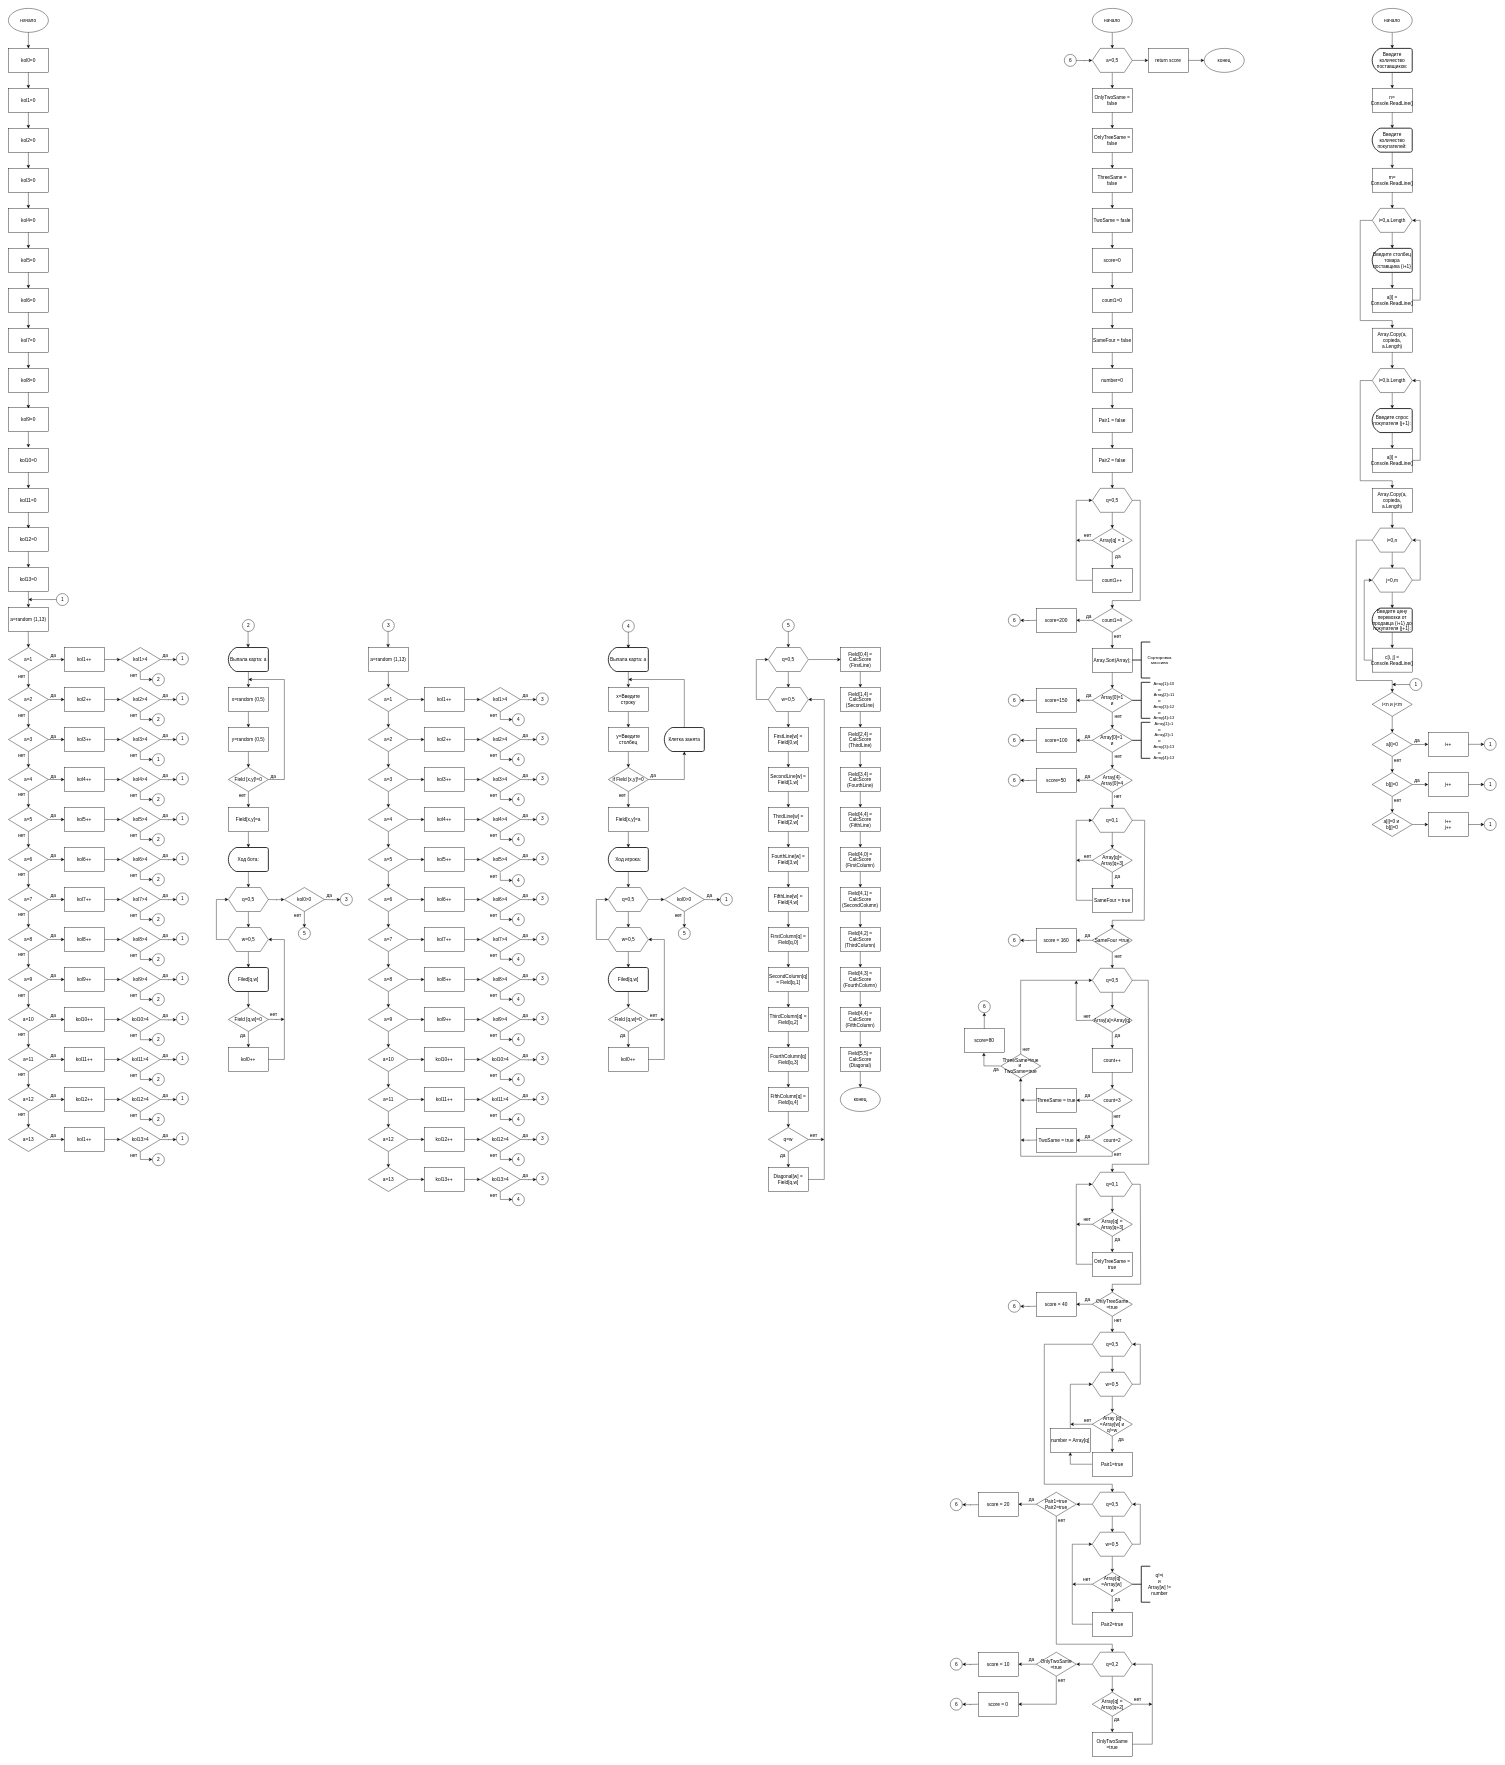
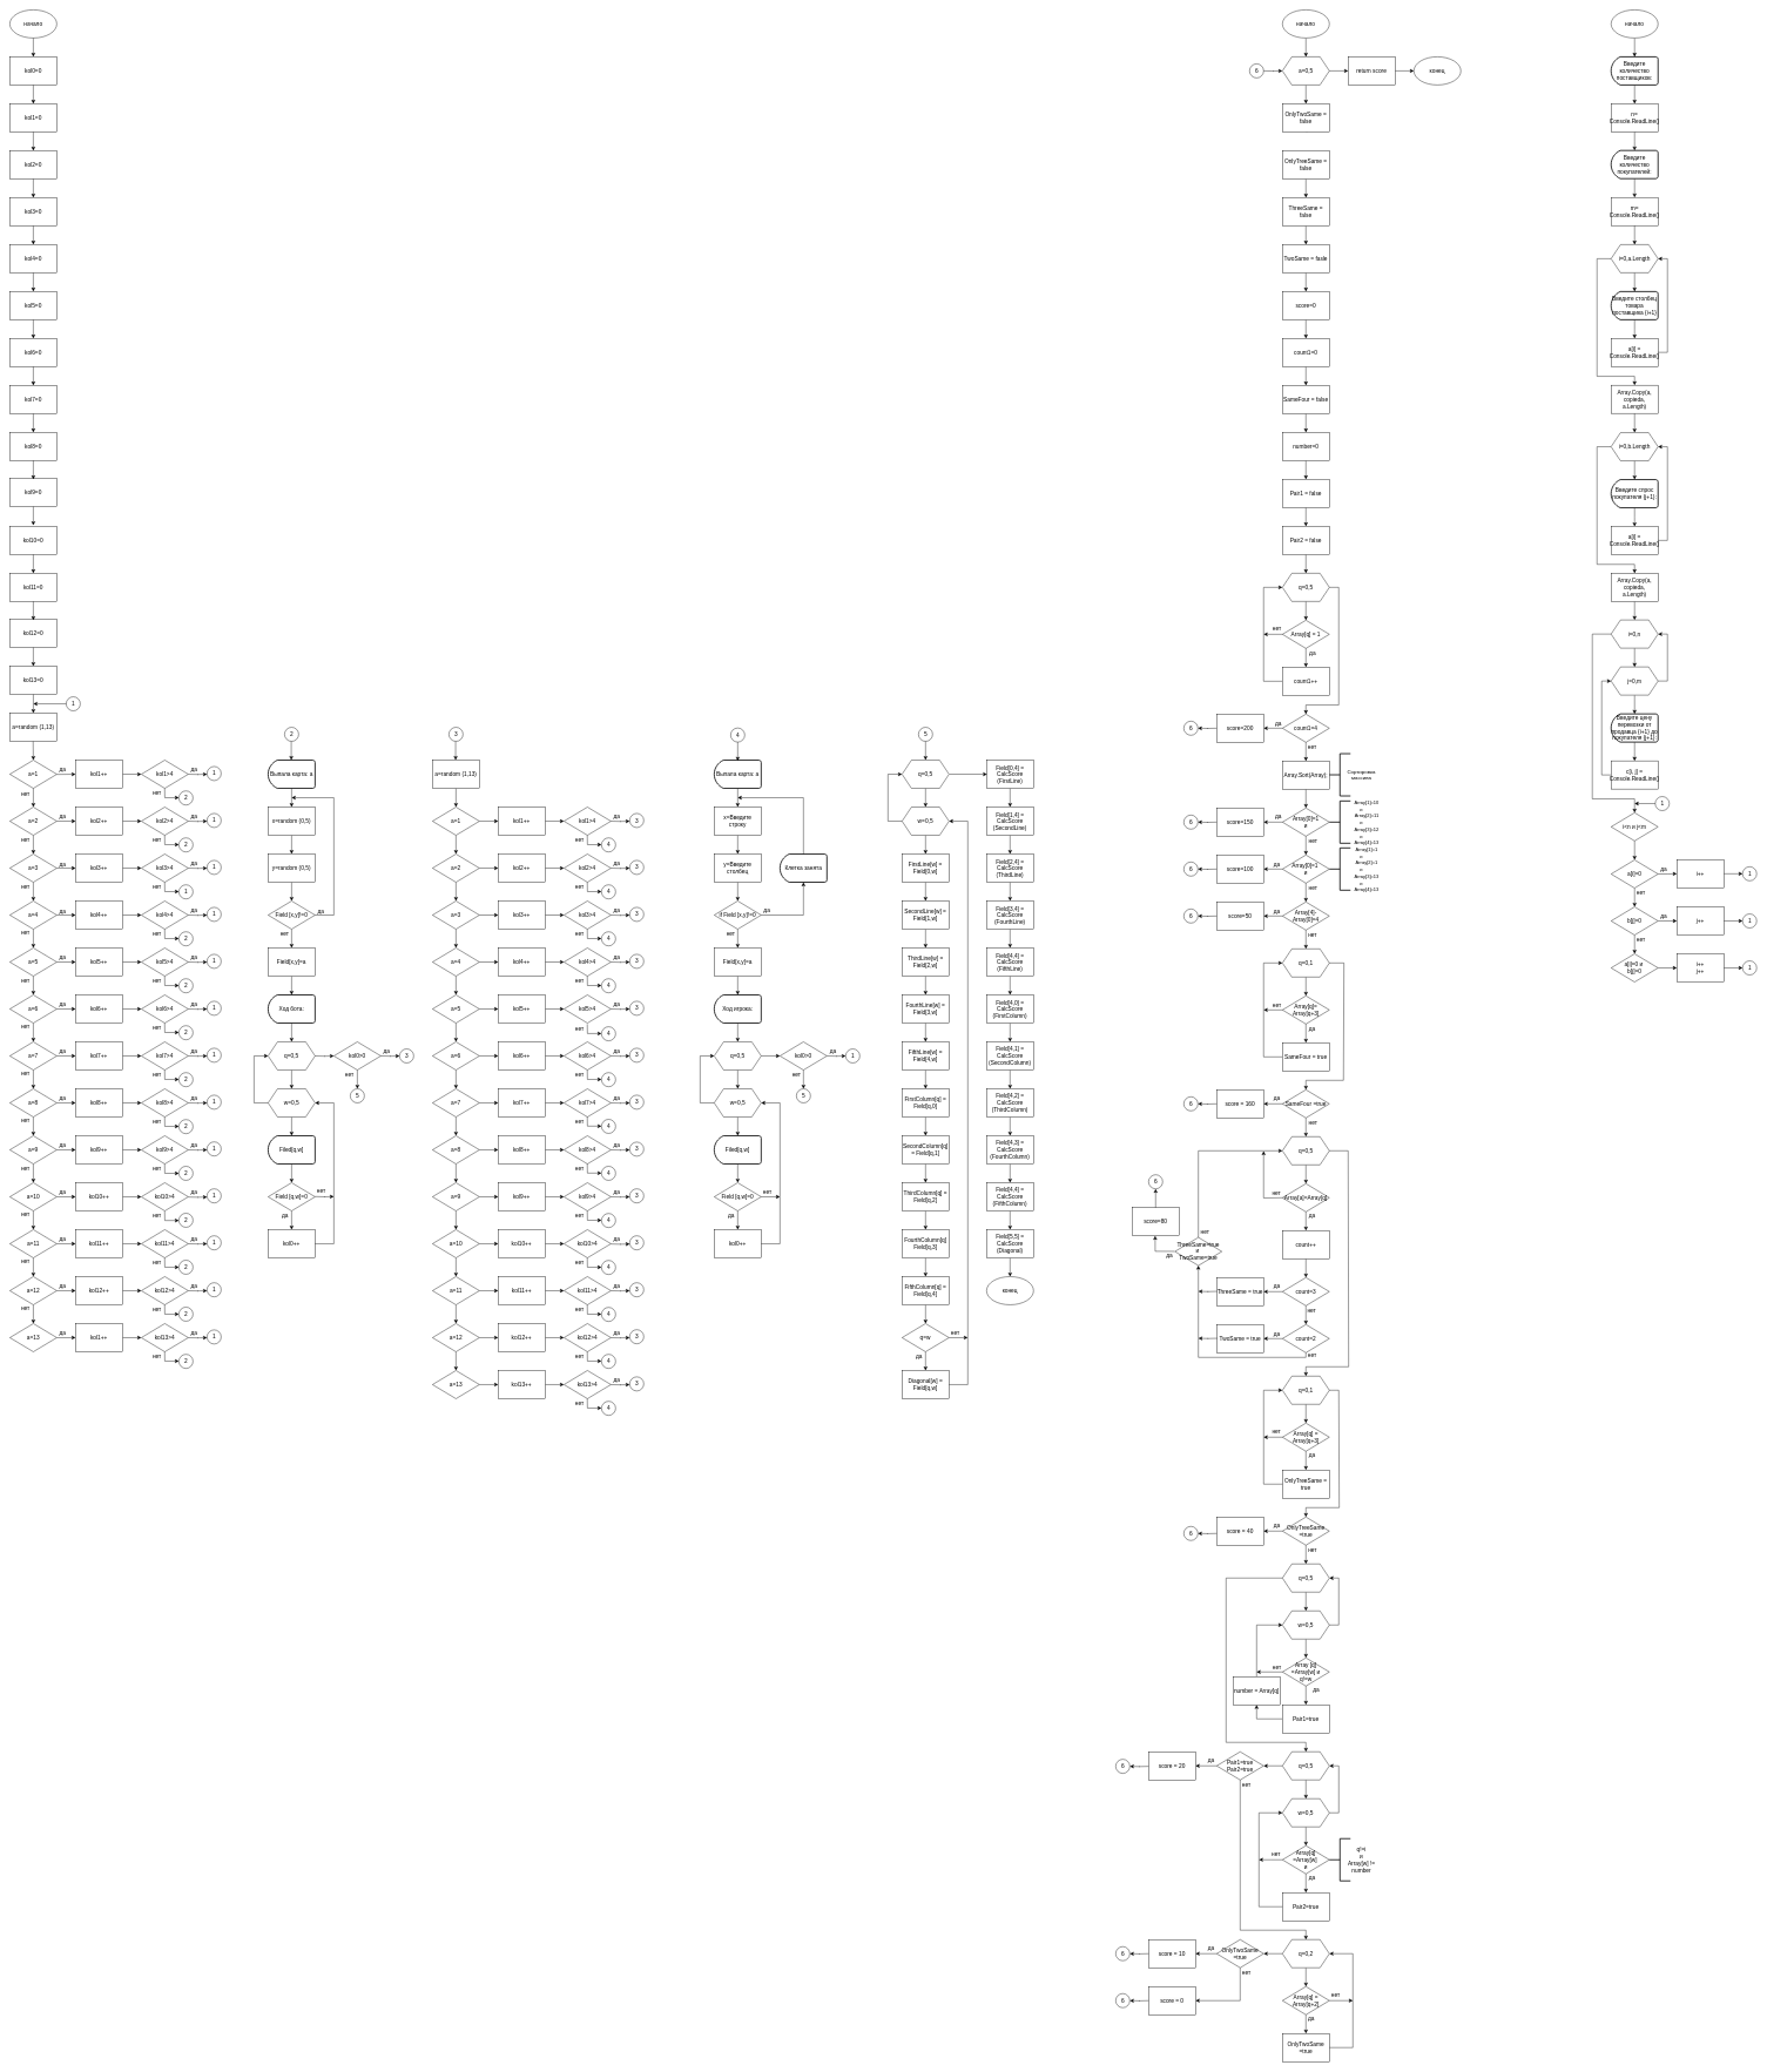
- <mxCell id="468" value="" style="edgeStyle=orthogonalEdgeStyle;rounded=0;orthogonalLoop=1;jettySize=auto;html=1;" parent="1" source="469" target="130" edge="1"><mxGeometry relative="1" as="geometry" /></mxCell>
